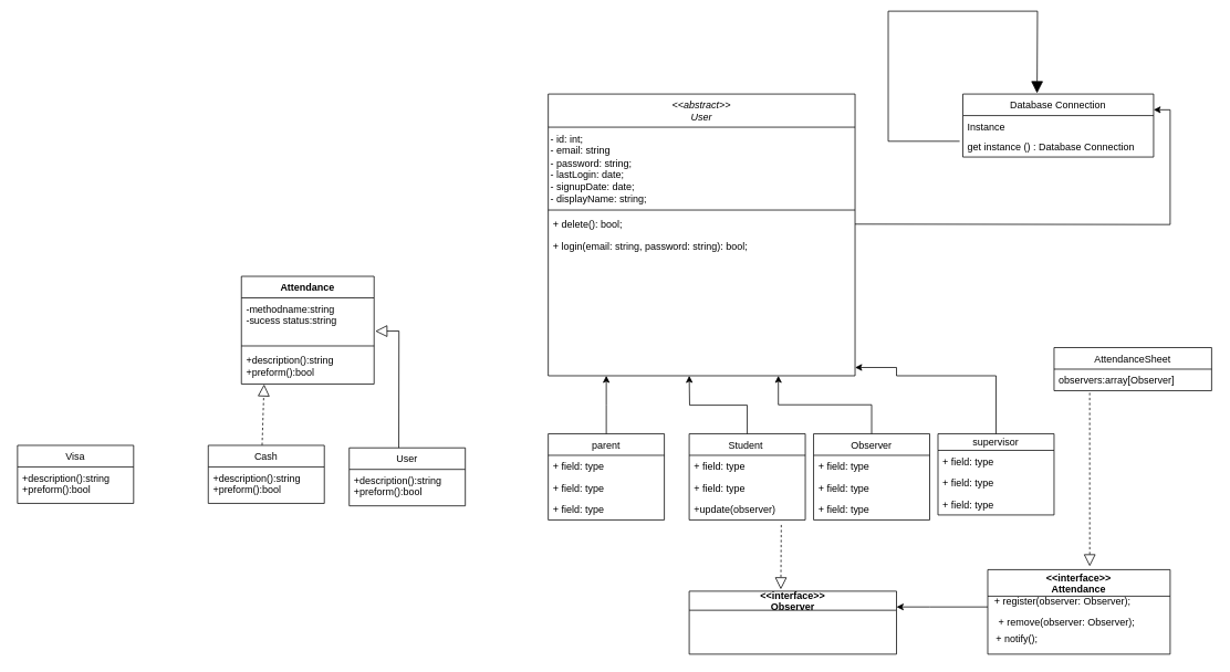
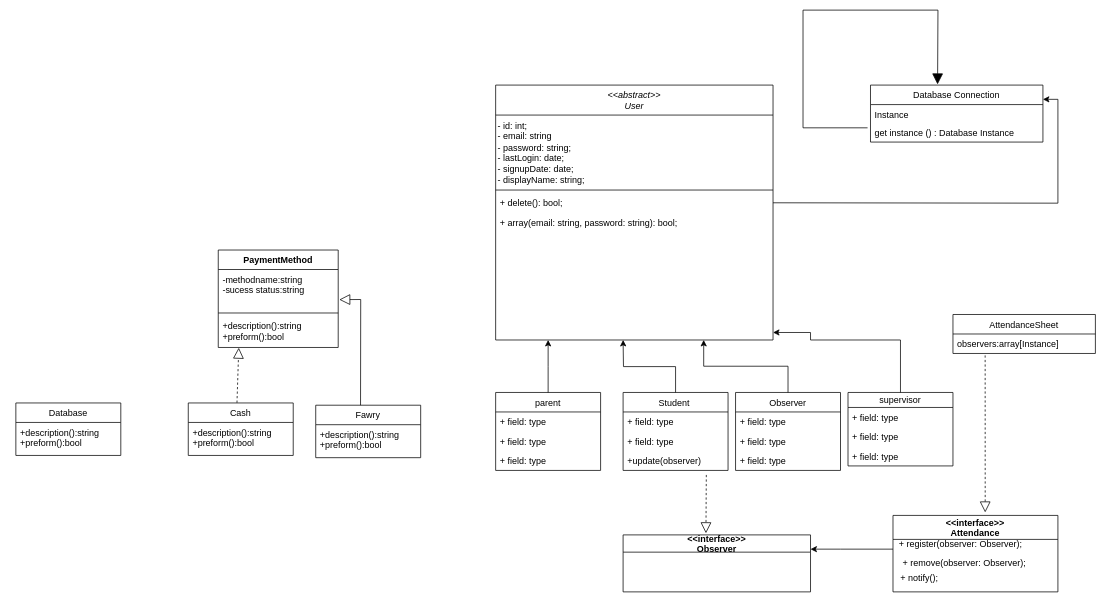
- <mxCell id="4" value="get instance () : Database Connection" style="text;strokeColor=none;fillColor=none;align=left;verticalAlign=top;spacingLeft=4;spacingRight=4;overflow=hidden;rotatable=0;points=[[0,0.5],[1,0.5]];portConstraint=eastwest;" parent="2" vertex="1"><mxGeometry y="50" width="230" height="26" as="geometry" /></mxCell>
+ <mxCell id="4" value="get instance () : Database Instance" style="text;strokeColor=none;fillColor=none;align=left;verticalAlign=top;spacingLeft=4;spacingRight=4;overflow=hidden;rotatable=0;points=[[0,0.5],[1,0.5]];portConstraint=eastwest;" parent="2" vertex="1"><mxGeometry y="50" width="230" height="26" as="geometry" /></mxCell>
- <mxCell id="24" value="+ login(email: string, password: string): bool;" style="text;strokeColor=none;fillColor=none;align=left;verticalAlign=top;spacingLeft=4;spacingRight=4;overflow=hidden;rotatable=0;points=[[0,0.5],[1,0.5]];portConstraint=eastwest;" vertex="1" parent="20"><mxGeometry y="170" width="370" height="26" as="geometry" /></mxCell>
+ <mxCell id="24" value="+ array(email: string, password: string): bool;" style="text;strokeColor=none;fillColor=none;align=left;verticalAlign=top;spacingLeft=4;spacingRight=4;overflow=hidden;rotatable=0;points=[[0,0.5],[1,0.5]];portConstraint=eastwest;" vertex="1" parent="20"><mxGeometry y="170" width="370" height="26" as="geometry" /></mxCell>
- <mxCell id="6" value="Attendance" style="swimlane;fontStyle=1;align=center;verticalAlign=top;childLayout=stackLayout;horizontal=1;startSize=26;horizontalStack=0;resizeParent=1;resizeParentMax=0;resizeLast=0;collapsible=1;marginBottom=0;" vertex="1" parent="1"><mxGeometry x="290" y="240" width="160" height="130" as="geometry" /></mxCell>
+ <mxCell id="6" value="PaymentMethod" style="swimlane;fontStyle=1;align=center;verticalAlign=top;childLayout=stackLayout;horizontal=1;startSize=26;horizontalStack=0;resizeParent=1;resizeParentMax=0;resizeLast=0;collapsible=1;marginBottom=0;" vertex="1" parent="1"><mxGeometry x="290" y="240" width="160" height="130" as="geometry" /></mxCell>
- <mxCell id="51" value="observers:array[Observer]" style="text;strokeColor=none;fillColor=none;align=left;verticalAlign=top;spacingLeft=4;spacingRight=4;overflow=hidden;rotatable=0;points=[[0,0.5],[1,0.5]];portConstraint=eastwest;" vertex="1" parent="50"><mxGeometry y="26" width="190" height="26" as="geometry" /></mxCell>
+ <mxCell id="51" value="observers:array[Instance]" style="text;strokeColor=none;fillColor=none;align=left;verticalAlign=top;spacingLeft=4;spacingRight=4;overflow=hidden;rotatable=0;points=[[0,0.5],[1,0.5]];portConstraint=eastwest;" vertex="1" parent="50"><mxGeometry y="26" width="190" height="26" as="geometry" /></mxCell>
- <mxCell id="10" value="Visa" style="swimlane;fontStyle=0;childLayout=stackLayout;horizontal=1;startSize=26;fillColor=none;horizontalStack=0;resizeParent=1;resizeParentMax=0;resizeLast=0;collapsible=1;marginBottom=0;" vertex="1" parent="1"><mxGeometry x="20" y="444" width="140" height="70" as="geometry" /></mxCell>
+ <mxCell id="10" value="Database" style="swimlane;fontStyle=0;childLayout=stackLayout;horizontal=1;startSize=26;fillColor=none;horizontalStack=0;resizeParent=1;resizeParentMax=0;resizeLast=0;collapsible=1;marginBottom=0;" vertex="1" parent="1"><mxGeometry x="20" y="444" width="140" height="70" as="geometry" /></mxCell>
- <mxCell id="15" value="User" style="swimlane;fontStyle=0;childLayout=stackLayout;horizontal=1;startSize=26;fillColor=none;horizontalStack=0;resizeParent=1;resizeParentMax=0;resizeLast=0;collapsible=1;marginBottom=0;" vertex="1" parent="1"><mxGeometry x="420" y="447" width="140" height="70" as="geometry" /></mxCell>
+ <mxCell id="15" value="Fawry" style="swimlane;fontStyle=0;childLayout=stackLayout;horizontal=1;startSize=26;fillColor=none;horizontalStack=0;resizeParent=1;resizeParentMax=0;resizeLast=0;collapsible=1;marginBottom=0;" vertex="1" parent="1"><mxGeometry x="420" y="447" width="140" height="70" as="geometry" /></mxCell>
